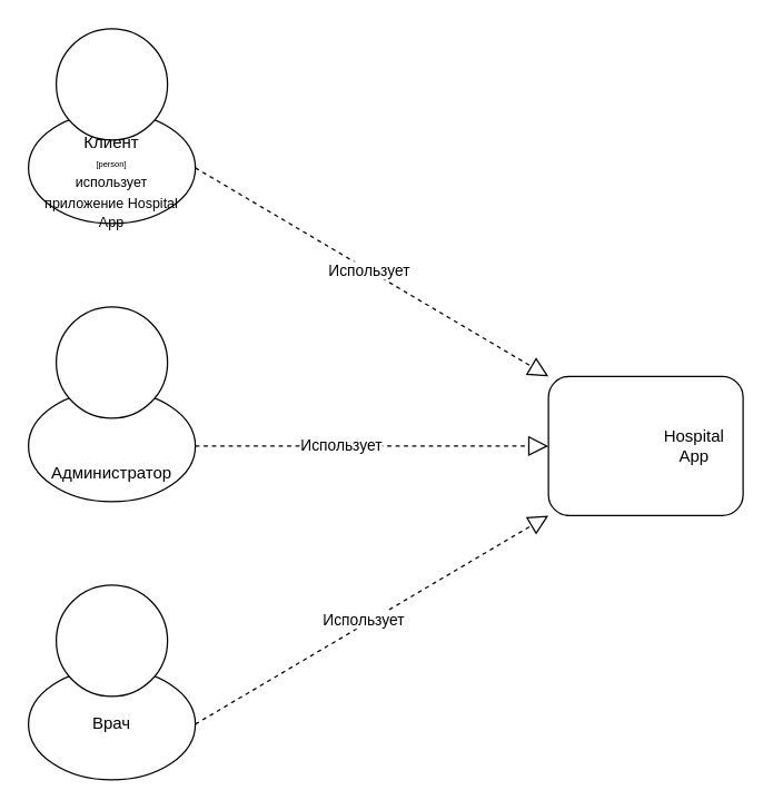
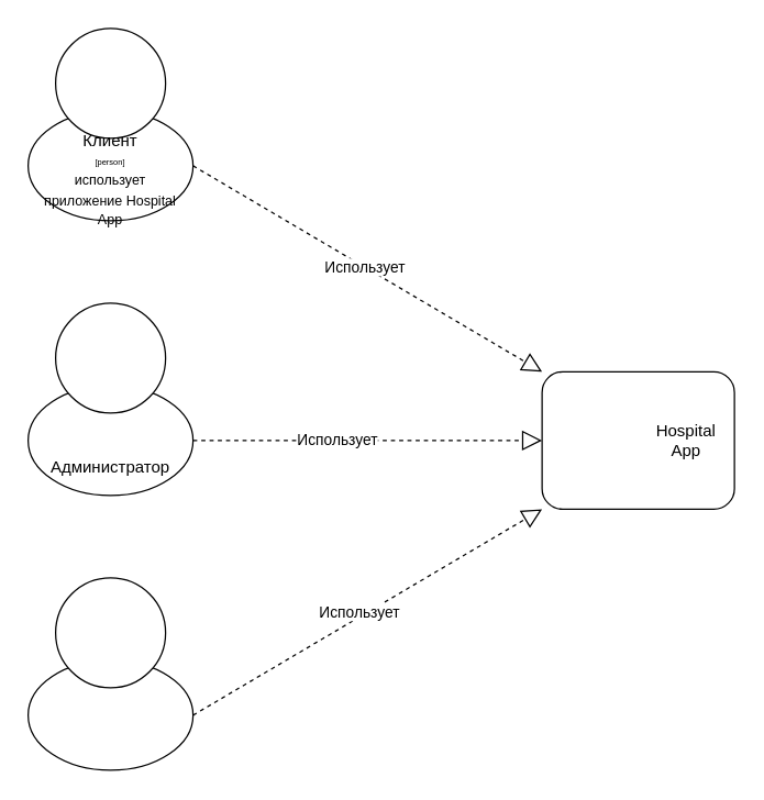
- <mxCell id="10" value="Врач" style="text;html=1;align=center;verticalAlign=middle;whiteSpace=wrap;rounded=0;" vertex="1" parent="1"><mxGeometry x="50" y="505" width="60" height="30" as="geometry" /></mxCell>
